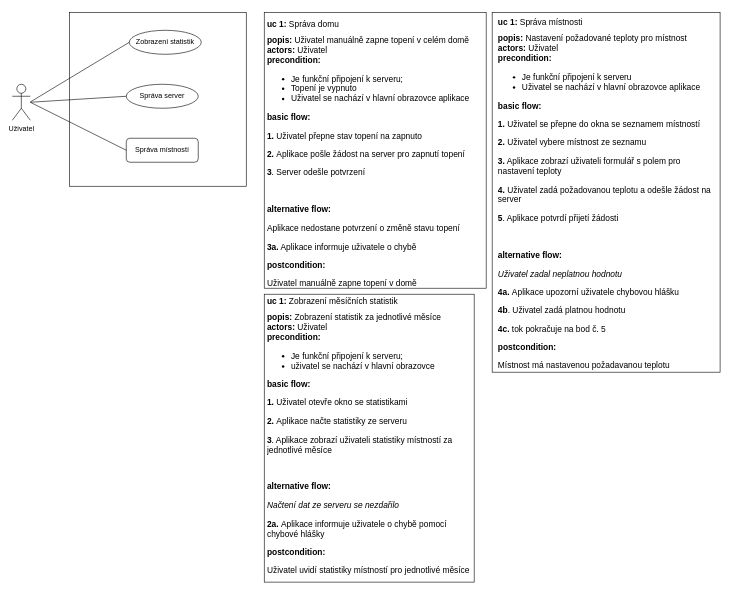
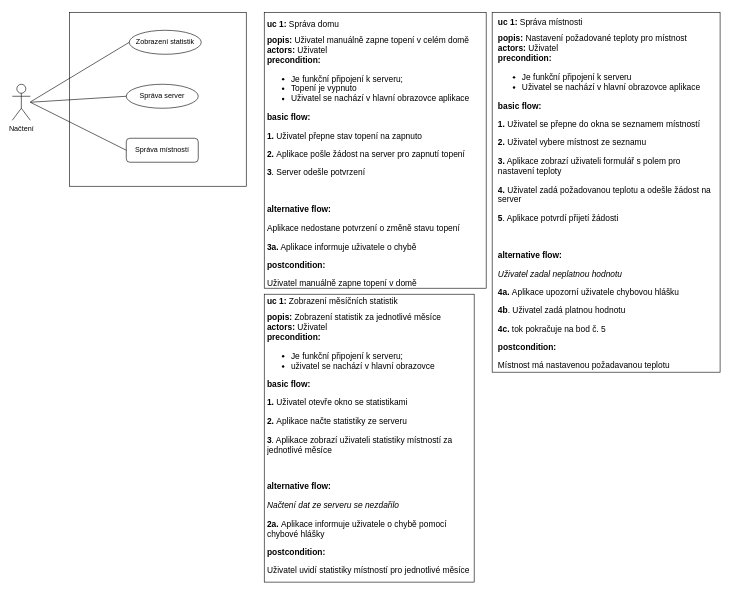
- <mxCell id="2" value="Uživatel" style="shape=umlActor;verticalLabelPosition=bottom;labelBackgroundColor=#ffffff;verticalAlign=top;html=1;outlineConnect=0;" parent="1" vertex="1"><mxGeometry x="20" y="140" width="30" height="60" as="geometry" /></mxCell>
+ <mxCell id="2" value="Načtení" style="shape=umlActor;verticalLabelPosition=bottom;labelBackgroundColor=#ffffff;verticalAlign=top;html=1;outlineConnect=0;" parent="1" vertex="1"><mxGeometry x="20" y="140" width="30" height="60" as="geometry" /></mxCell>
